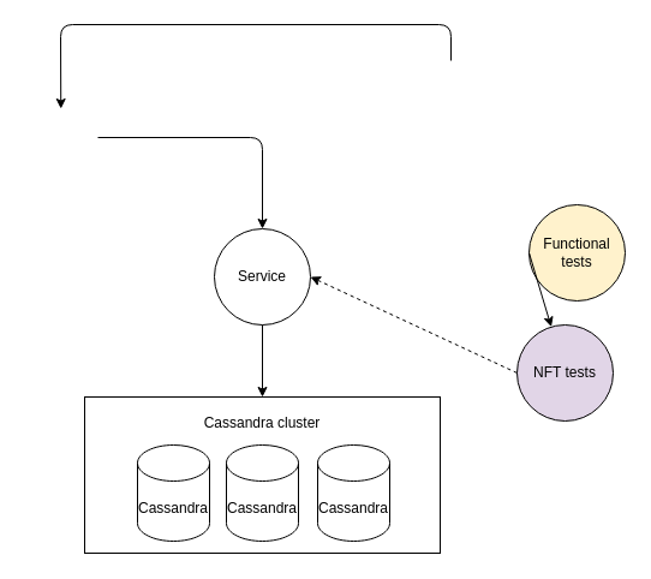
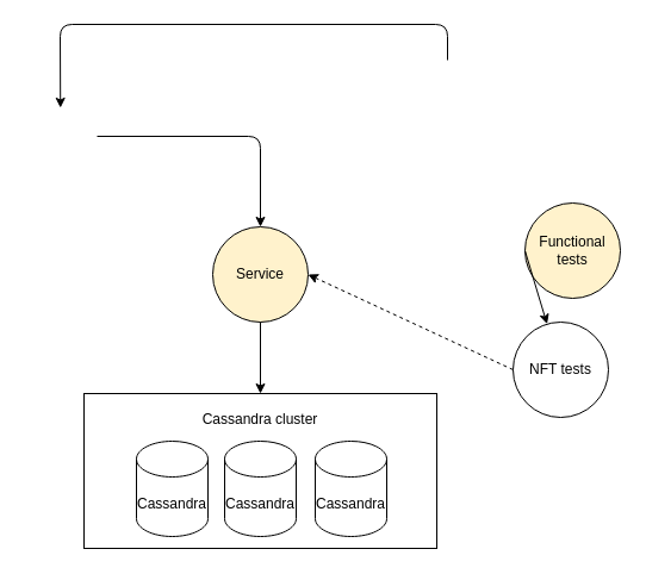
- <mxCell id="3" value="Service" style="ellipse;whiteSpace=wrap;html=1;aspect=fixed;" vertex="1" parent="1"><mxGeometry x="178" y="190" width="80" height="80" as="geometry" /></mxCell>
+ <mxCell id="3" value="Service" style="ellipse;whiteSpace=wrap;html=1;aspect=fixed;fillColor=#fff2cc;" vertex="1" parent="1"><mxGeometry x="178" y="190" width="80" height="80" as="geometry" /></mxCell>
- <mxCell id="15" value="NFT tests" style="ellipse;whiteSpace=wrap;html=1;aspect=fixed;fillColor=#e1d5e7;" vertex="1" parent="1"><mxGeometry x="430" y="270" width="80" height="80" as="geometry" /></mxCell>
+ <mxCell id="15" value="NFT tests" style="ellipse;whiteSpace=wrap;html=1;aspect=fixed;" vertex="1" parent="1"><mxGeometry x="430" y="270" width="80" height="80" as="geometry" /></mxCell>
